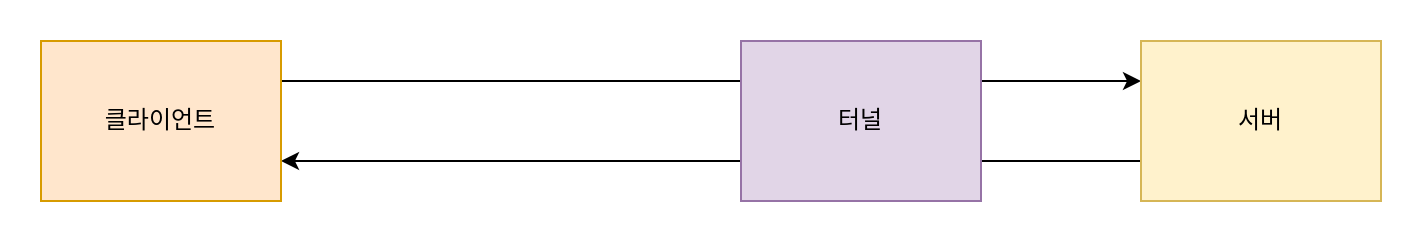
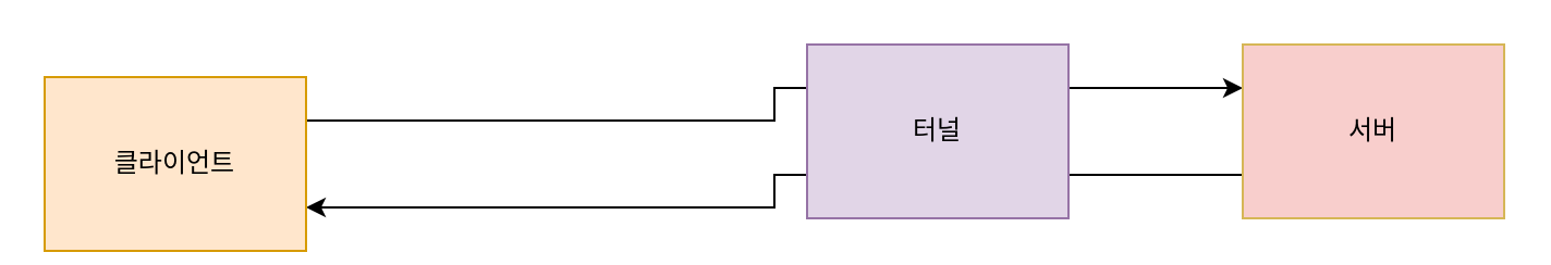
- <mxCell id="4" value="클라이언트" style="rounded=0;whiteSpace=wrap;html=1;fillColor=#ffe6cc;strokeColor=#d79b00;" parent="1" vertex="1"><mxGeometry x="20" y="20" width="120" height="80" as="geometry" /></mxCell>
+ <mxCell id="4" value="클라이언트" style="rounded=0;whiteSpace=wrap;html=1;fillColor=#ffe6cc;strokeColor=#d79b00;" parent="1" vertex="1"><mxGeometry x="20" y="35" width="120" height="80" as="geometry" /></mxCell>
- <mxCell id="6" value="서버" style="rounded=0;whiteSpace=wrap;html=1;fillColor=#fff2cc;strokeColor=#d6b656;" parent="1" vertex="1"><mxGeometry x="570" y="20" width="120" height="80" as="geometry" /></mxCell>
+ <mxCell id="6" value="서버" style="rounded=0;whiteSpace=wrap;html=1;fillColor=#f8cecc;strokeColor=#d6b656;" parent="1" vertex="1"><mxGeometry x="570" y="20" width="120" height="80" as="geometry" /></mxCell>
